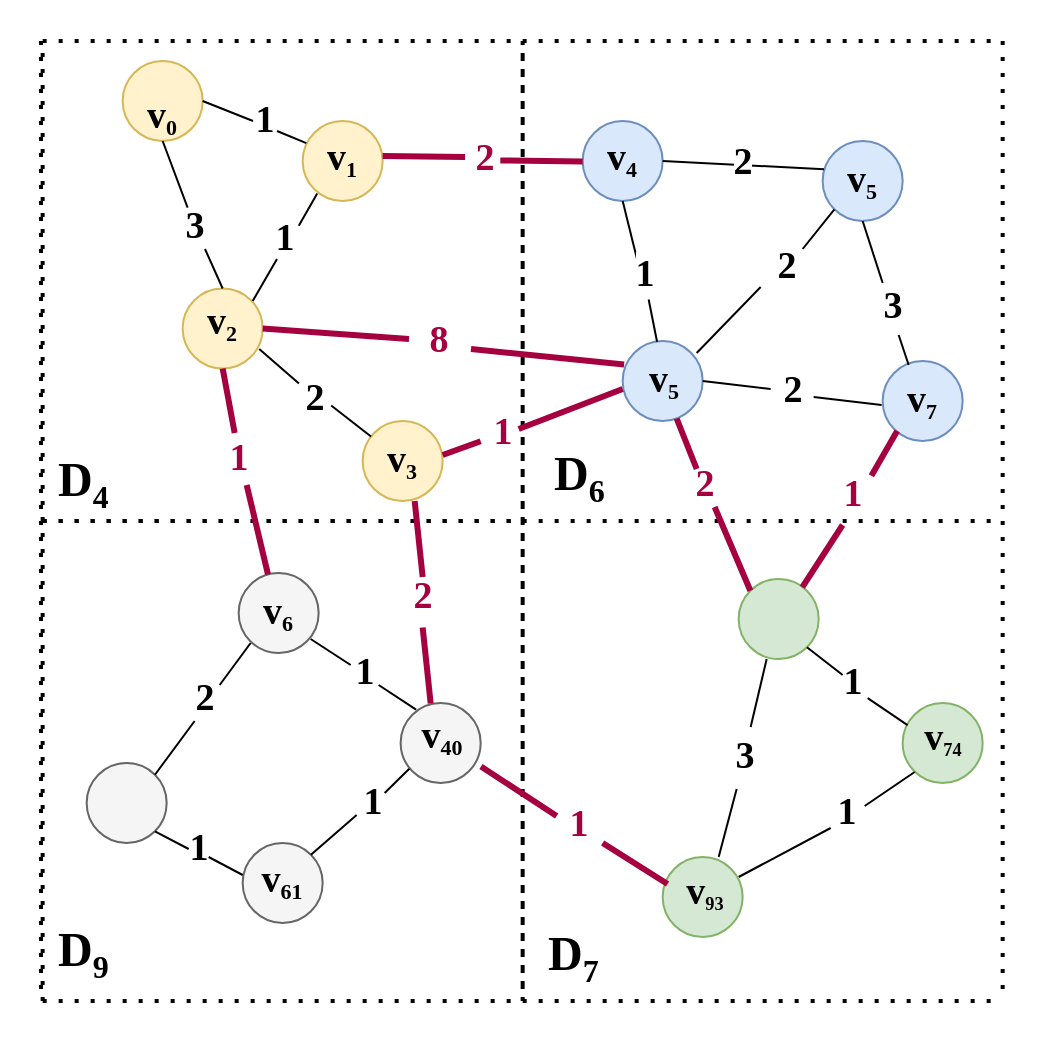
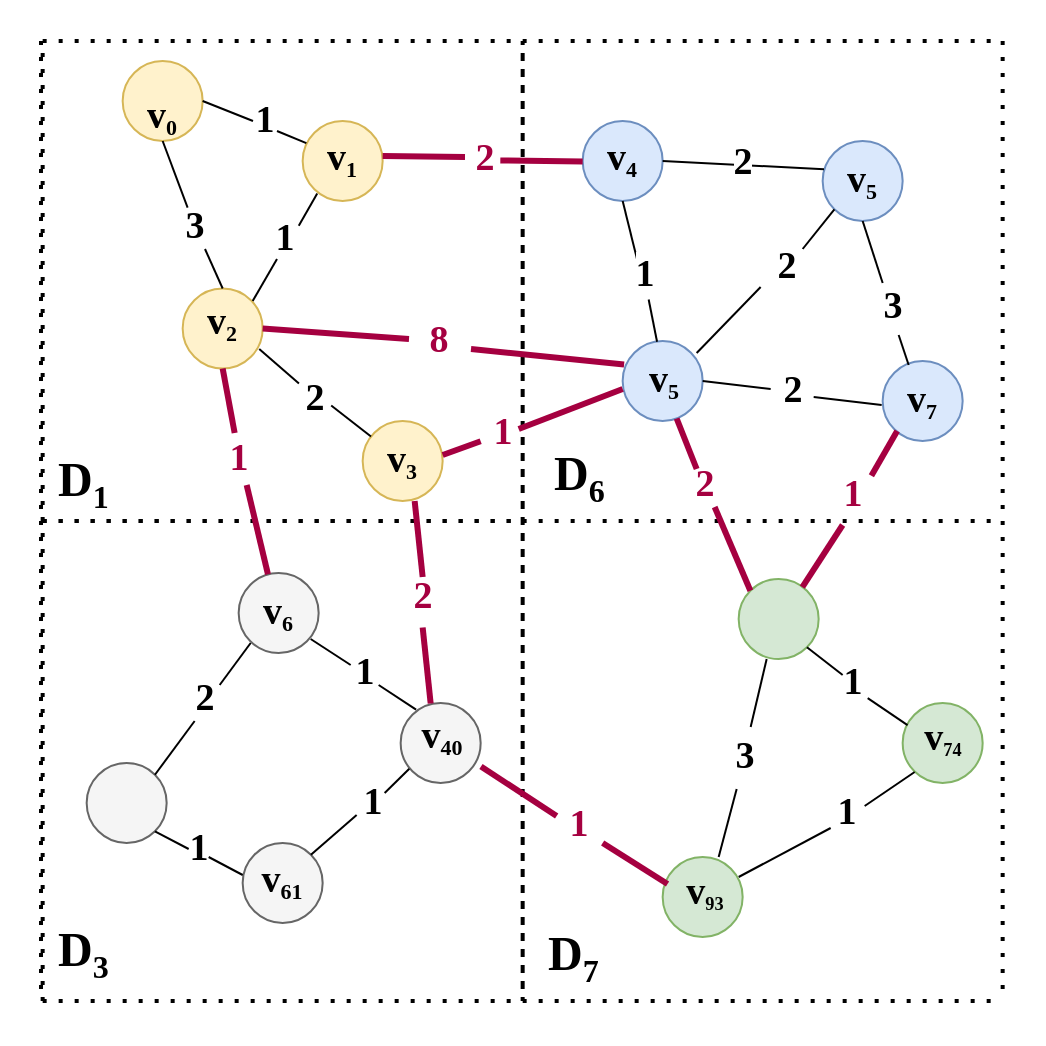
- <mxCell id="115" value="&lt;h1&gt;&lt;font face=&quot;Comic Sans MS&quot;&gt;D&lt;sub style=&quot;&quot;&gt;&lt;font style=&quot;font-size: 16px;&quot;&gt;4&lt;/font&gt;&lt;/sub&gt;&lt;/font&gt;&lt;/h1&gt;&lt;p&gt;&lt;br&gt;&lt;/p&gt;" style="text;html=1;strokeColor=none;fillColor=none;spacing=5;spacingTop=-20;whiteSpace=wrap;overflow=hidden;rounded=0;" vertex="1" parent="1"><mxGeometry x="23.83" y="220" width="49" height="44" as="geometry" /></mxCell>
+ <mxCell id="115" value="&lt;h1&gt;&lt;font face=&quot;Comic Sans MS&quot;&gt;D&lt;sub style=&quot;&quot;&gt;&lt;font style=&quot;font-size: 16px;&quot;&gt;1&lt;/font&gt;&lt;/sub&gt;&lt;/font&gt;&lt;/h1&gt;&lt;p&gt;&lt;br&gt;&lt;/p&gt;" style="text;html=1;strokeColor=none;fillColor=none;spacing=5;spacingTop=-20;whiteSpace=wrap;overflow=hidden;rounded=0;" vertex="1" parent="1"><mxGeometry x="23.83" y="220" width="49" height="44" as="geometry" /></mxCell>
- <mxCell id="113" value="&lt;h1&gt;&lt;font face=&quot;Comic Sans MS&quot;&gt;D&lt;sub style=&quot;&quot;&gt;&lt;font style=&quot;font-size: 16px;&quot;&gt;9&lt;/font&gt;&lt;/sub&gt;&lt;/font&gt;&lt;/h1&gt;&lt;p&gt;&lt;br&gt;&lt;/p&gt;" style="text;html=1;strokeColor=none;fillColor=none;spacing=5;spacingTop=-20;whiteSpace=wrap;overflow=hidden;rounded=0;" vertex="1" parent="1"><mxGeometry x="23.83" y="455" width="49" height="44" as="geometry" /></mxCell>
+ <mxCell id="113" value="&lt;h1&gt;&lt;font face=&quot;Comic Sans MS&quot;&gt;D&lt;sub style=&quot;&quot;&gt;&lt;font style=&quot;font-size: 16px;&quot;&gt;3&lt;/font&gt;&lt;/sub&gt;&lt;/font&gt;&lt;/h1&gt;&lt;p&gt;&lt;br&gt;&lt;/p&gt;" style="text;html=1;strokeColor=none;fillColor=none;spacing=5;spacingTop=-20;whiteSpace=wrap;overflow=hidden;rounded=0;" vertex="1" parent="1"><mxGeometry x="23.83" y="455" width="49" height="44" as="geometry" /></mxCell>
